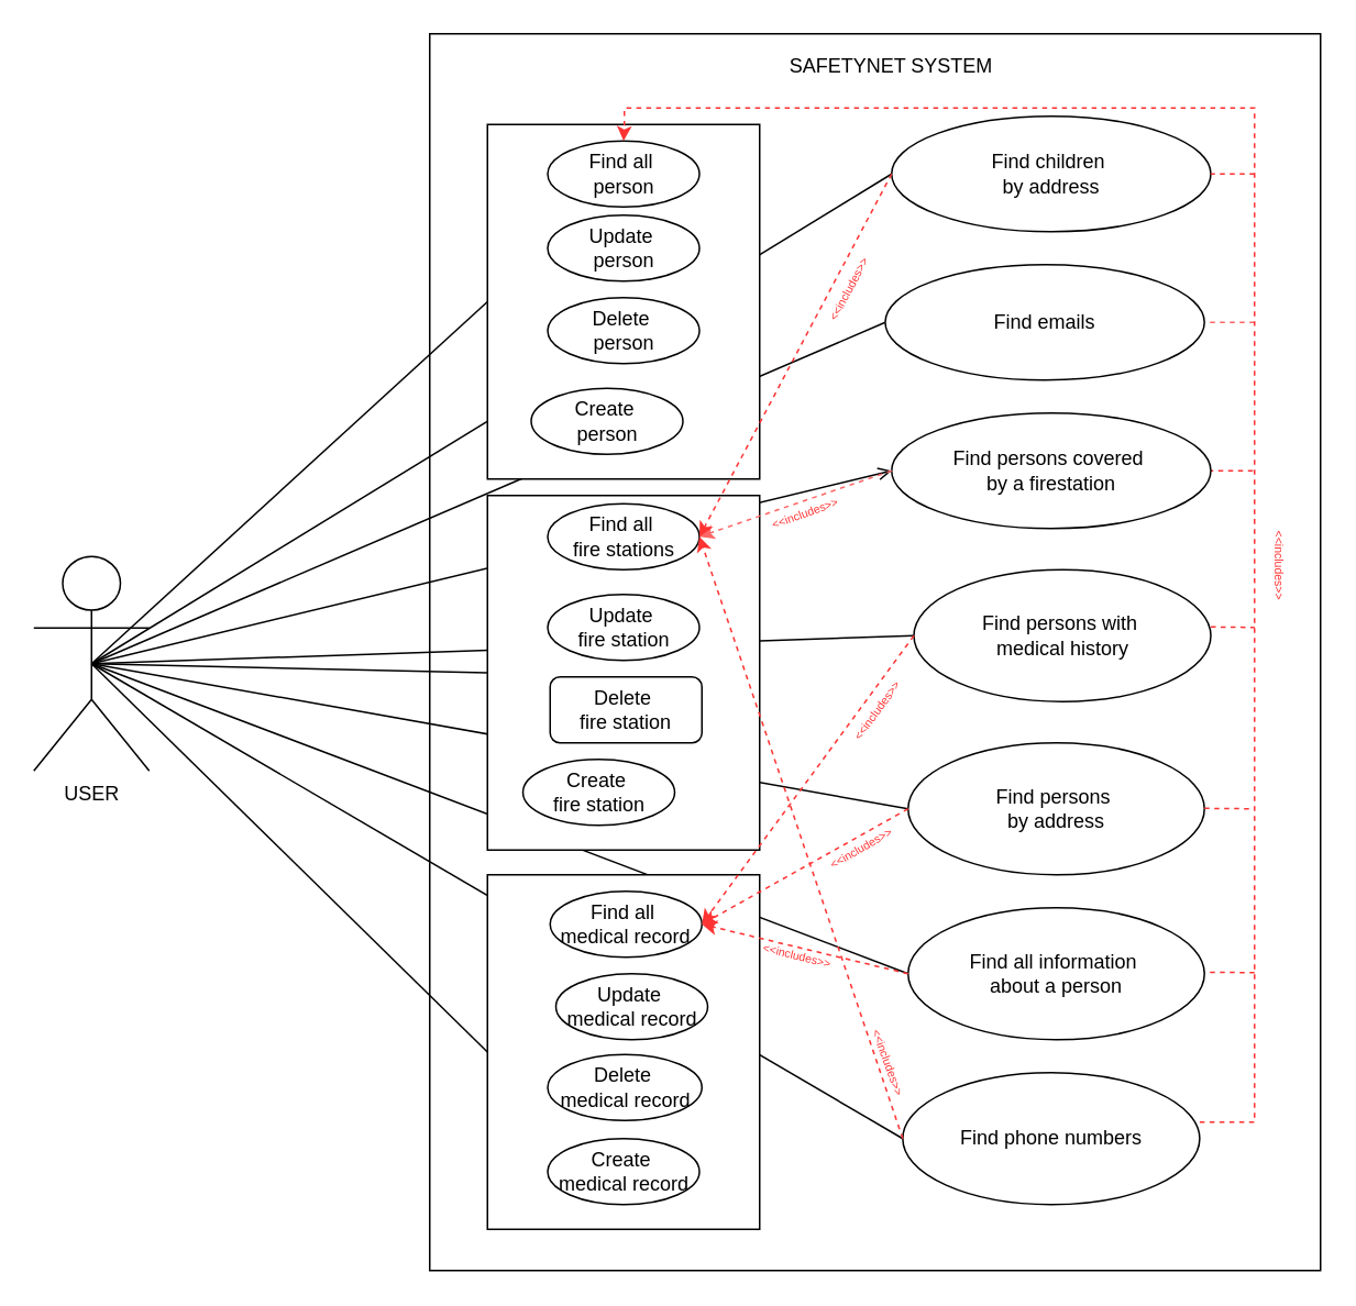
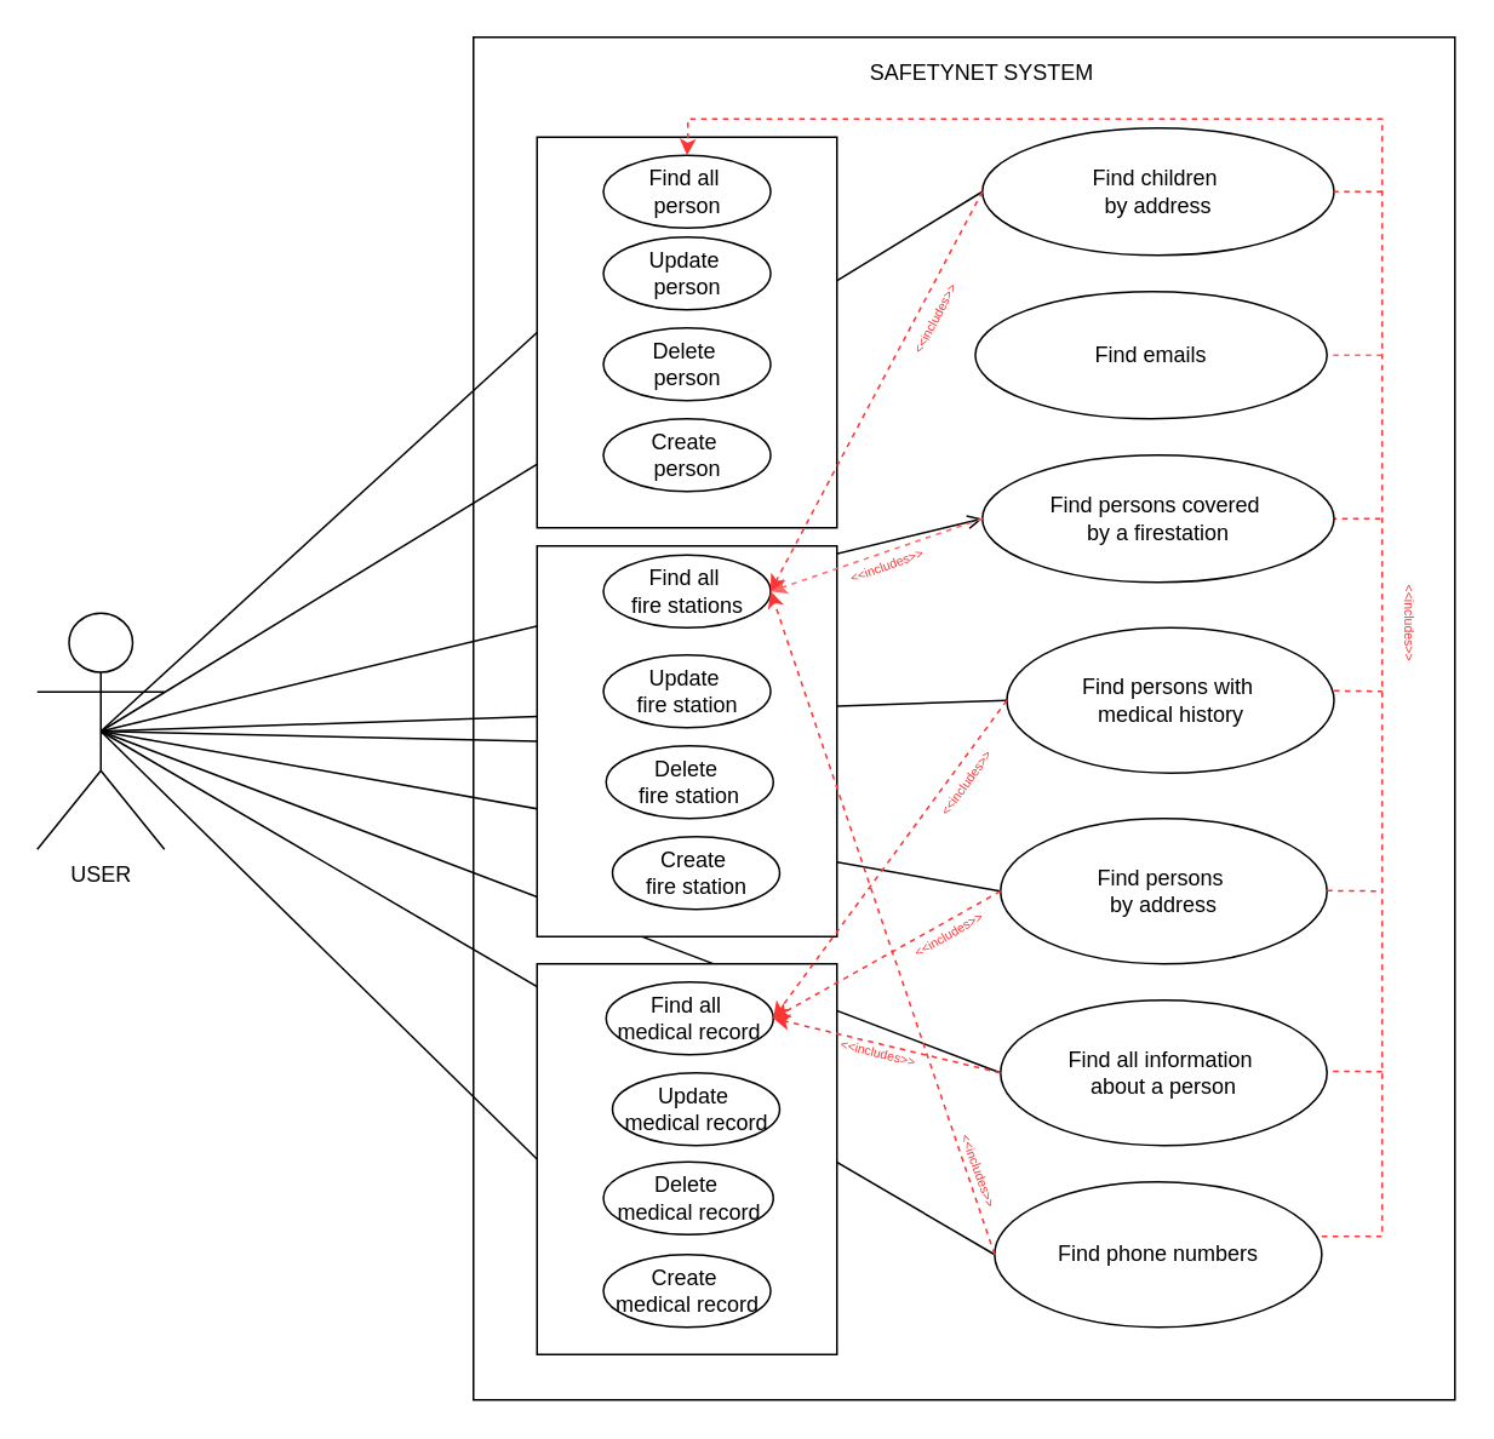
- <mxCell id="26" value="Create&amp;nbsp;&lt;div&gt;person&lt;/div&gt;" style="ellipse;whiteSpace=wrap;html=1;" vertex="1" parent="1"><mxGeometry x="321.5" y="235" width="92" height="40" as="geometry" /></mxCell>
+ <mxCell id="26" value="Create&amp;nbsp;&lt;div&gt;person&lt;/div&gt;" style="ellipse;whiteSpace=wrap;html=1;" vertex="1" parent="1"><mxGeometry x="331.5" y="230" width="92" height="40" as="geometry" /></mxCell>
- <mxCell id="7" style="rounded=0;orthogonalLoop=1;jettySize=auto;html=1;exitX=0.5;exitY=0.5;exitDx=0;exitDy=0;exitPerimeter=0;entryX=0;entryY=0.5;entryDx=0;entryDy=0;endArrow=none;endFill=0;" edge="1" parent="1" source="13" target="16"><mxGeometry relative="1" as="geometry" /></mxCell>
- <mxCell id="33" value="Delete&amp;nbsp;&lt;div&gt;fire station&lt;/div&gt;" style="whiteSpace=wrap;html=1;rounded=1;" vertex="1" parent="1"><mxGeometry x="333" y="410" width="92" height="40" as="geometry" /></mxCell>
+ <mxCell id="33" value="Delete&amp;nbsp;&lt;div&gt;fire station&lt;/div&gt;" style="ellipse;whiteSpace=wrap;html=1;" vertex="1" parent="1"><mxGeometry x="333" y="410" width="92" height="40" as="geometry" /></mxCell>
- <mxCell id="31" value="Create&amp;nbsp;&lt;div&gt;fire station&lt;/div&gt;" style="ellipse;whiteSpace=wrap;html=1;" vertex="1" parent="1"><mxGeometry x="316.5" y="460" width="92" height="40" as="geometry" /></mxCell>
+ <mxCell id="31" value="Create&amp;nbsp;&lt;div&gt;fire station&lt;/div&gt;" style="ellipse;whiteSpace=wrap;html=1;" vertex="1" parent="1"><mxGeometry x="336.5" y="460" width="92" height="40" as="geometry" /></mxCell>
